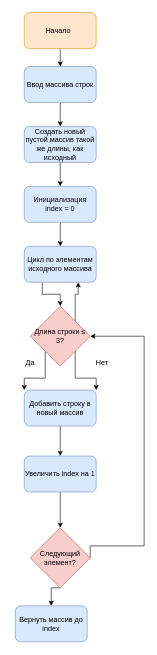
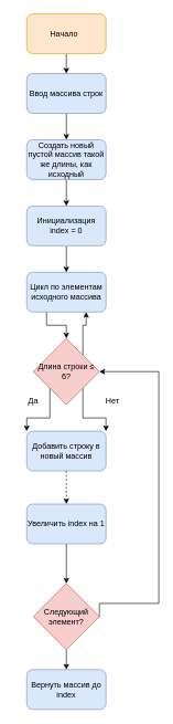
- <mxCell id="15" value="Длина строки ≤ 3?" style="rhombus;whiteSpace=wrap;html=1;fillColor=#f8cecc;strokeColor=#b85450;" vertex="1" parent="1"><mxGeometry x="50" y="510" width="100" height="100" as="geometry" /></mxCell>
+ <mxCell id="15" value="Длина строки ≤ 6?" style="rhombus;whiteSpace=wrap;html=1;fillColor=#f8cecc;strokeColor=#b85450;" vertex="1" parent="1"><mxGeometry x="50" y="510" width="100" height="100" as="geometry" /></mxCell>
- <mxCell id="16" style="edgeStyle=orthogonalEdgeStyle;rounded=0;orthogonalLoop=1;jettySize=auto;html=1;exitX=0.5;exitY=1;exitDx=0;exitDy=0;" edge="1" parent="1" source="17" target="21"><mxGeometry relative="1" as="geometry" /></mxCell>
+ <mxCell id="16" style="edgeStyle=orthogonalEdgeStyle;rounded=0;orthogonalLoop=1;jettySize=auto;html=1;exitX=0.5;exitY=1;exitDx=0;exitDy=0;dashed=1;" edge="1" parent="1" source="17" target="21"><mxGeometry relative="1" as="geometry" /></mxCell>
- <mxCell id="25" value="Вернуть массив до index" style="rounded=1;whiteSpace=wrap;html=1;fillColor=#dae8fc;strokeColor=#6c8ebf;" vertex="1" parent="1"><mxGeometry x="25" y="1010" width="120" height="60" as="geometry" /></mxCell>
+ <mxCell id="25" value="Вернуть массив до index" style="rounded=1;whiteSpace=wrap;html=1;fillColor=#dae8fc;strokeColor=#6c8ebf;" vertex="1" parent="1"><mxGeometry x="40" y="1010" width="120" height="60" as="geometry" /></mxCell>
